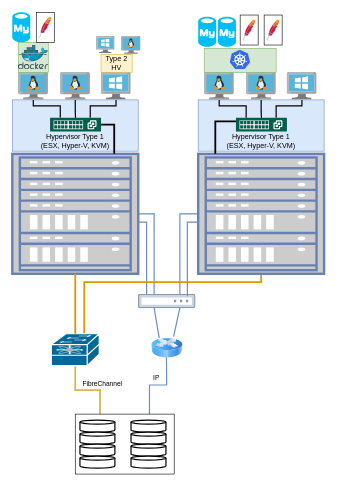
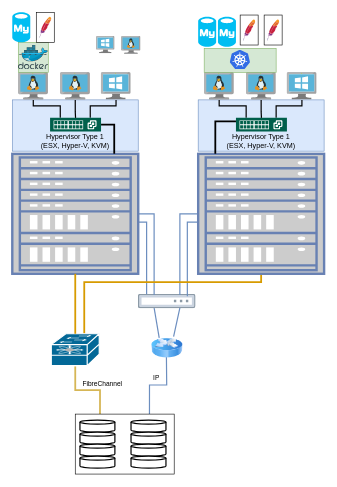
- <mxCell id="32" value="Type 2 HV" style="rounded=0;whiteSpace=wrap;html=1;fillColor=#fff2cc;strokeColor=#d6b656;" vertex="1" parent="1"><mxGeometry x="168" y="90" width="52" height="30" as="geometry" /></mxCell>
